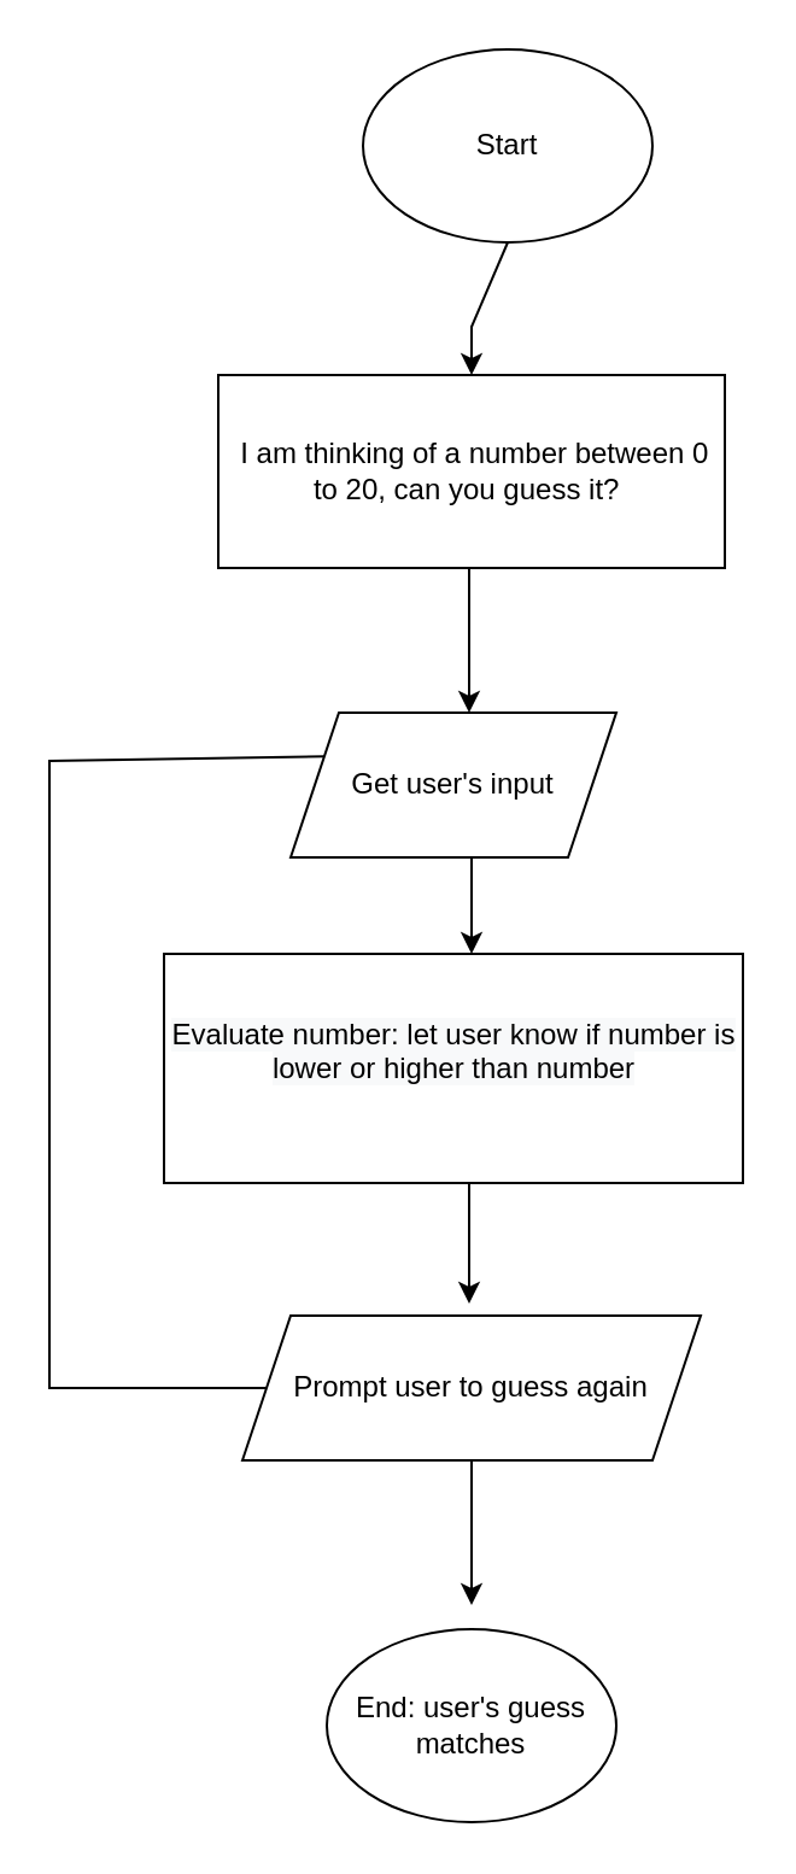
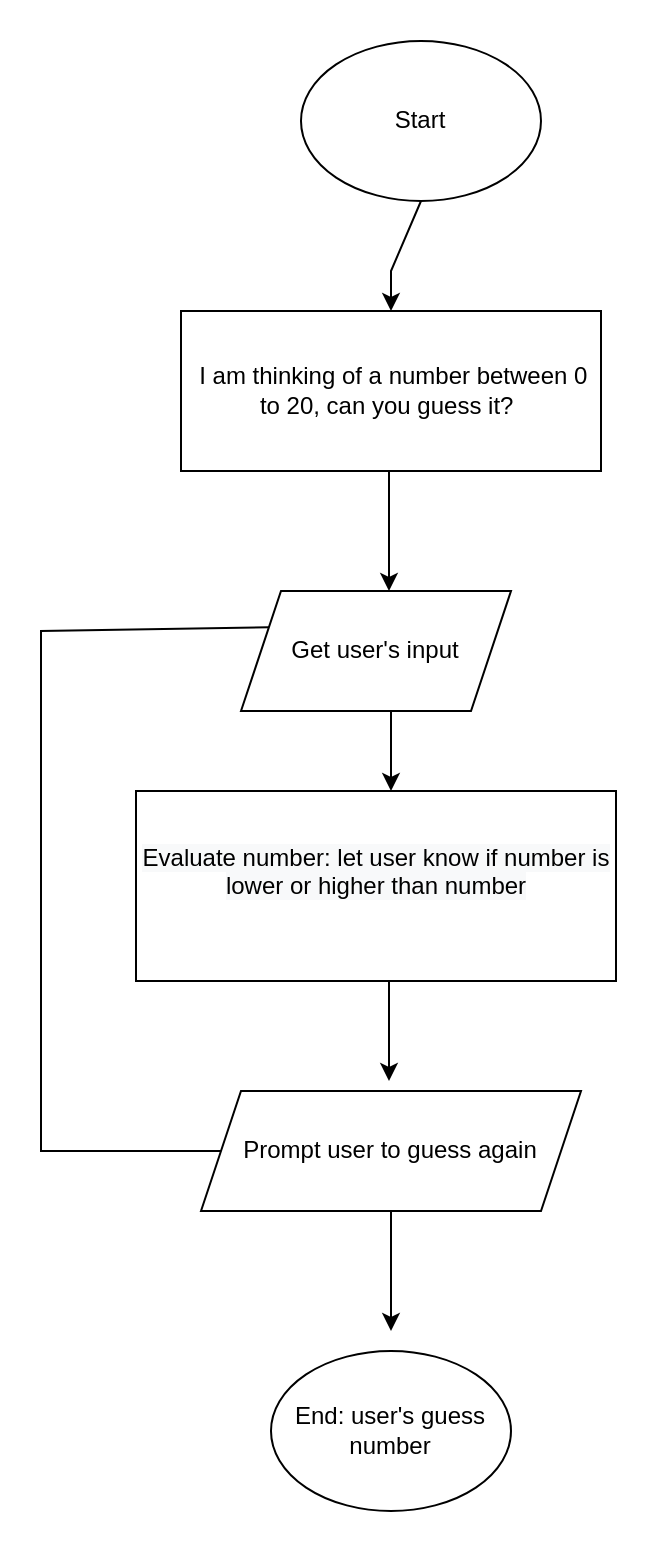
- <mxCell id="5" value="End: user's guess matches" style="ellipse;whiteSpace=wrap;html=1;" parent="1" vertex="1"><mxGeometry x="135" y="675" width="120" height="80" as="geometry" /></mxCell>
+ <mxCell id="5" value="End: user's guess number" style="ellipse;whiteSpace=wrap;html=1;" parent="1" vertex="1"><mxGeometry x="135" y="675" width="120" height="80" as="geometry" /></mxCell>
